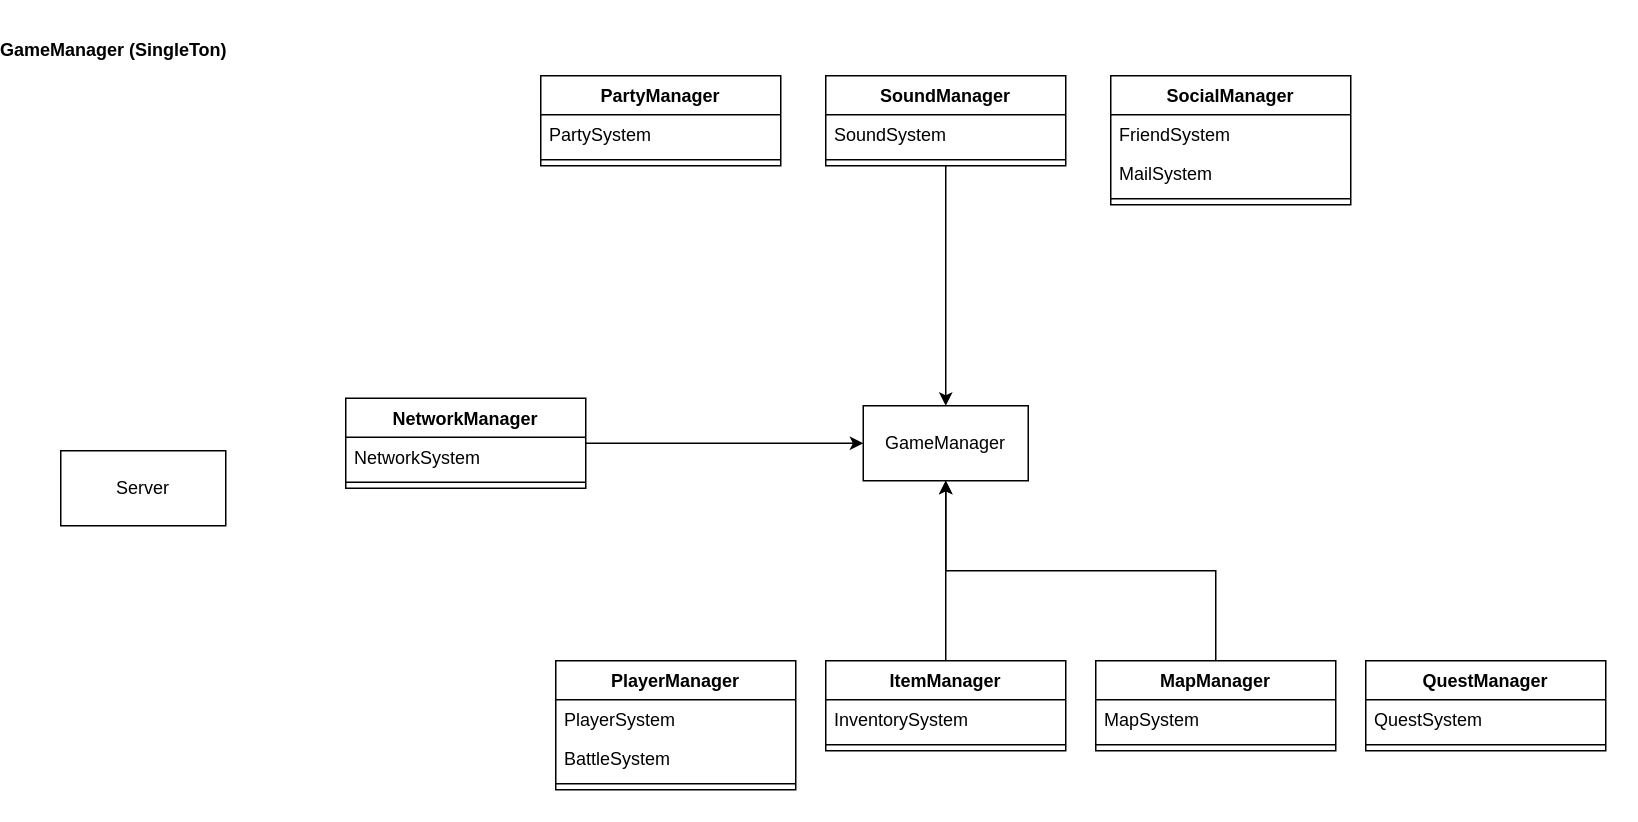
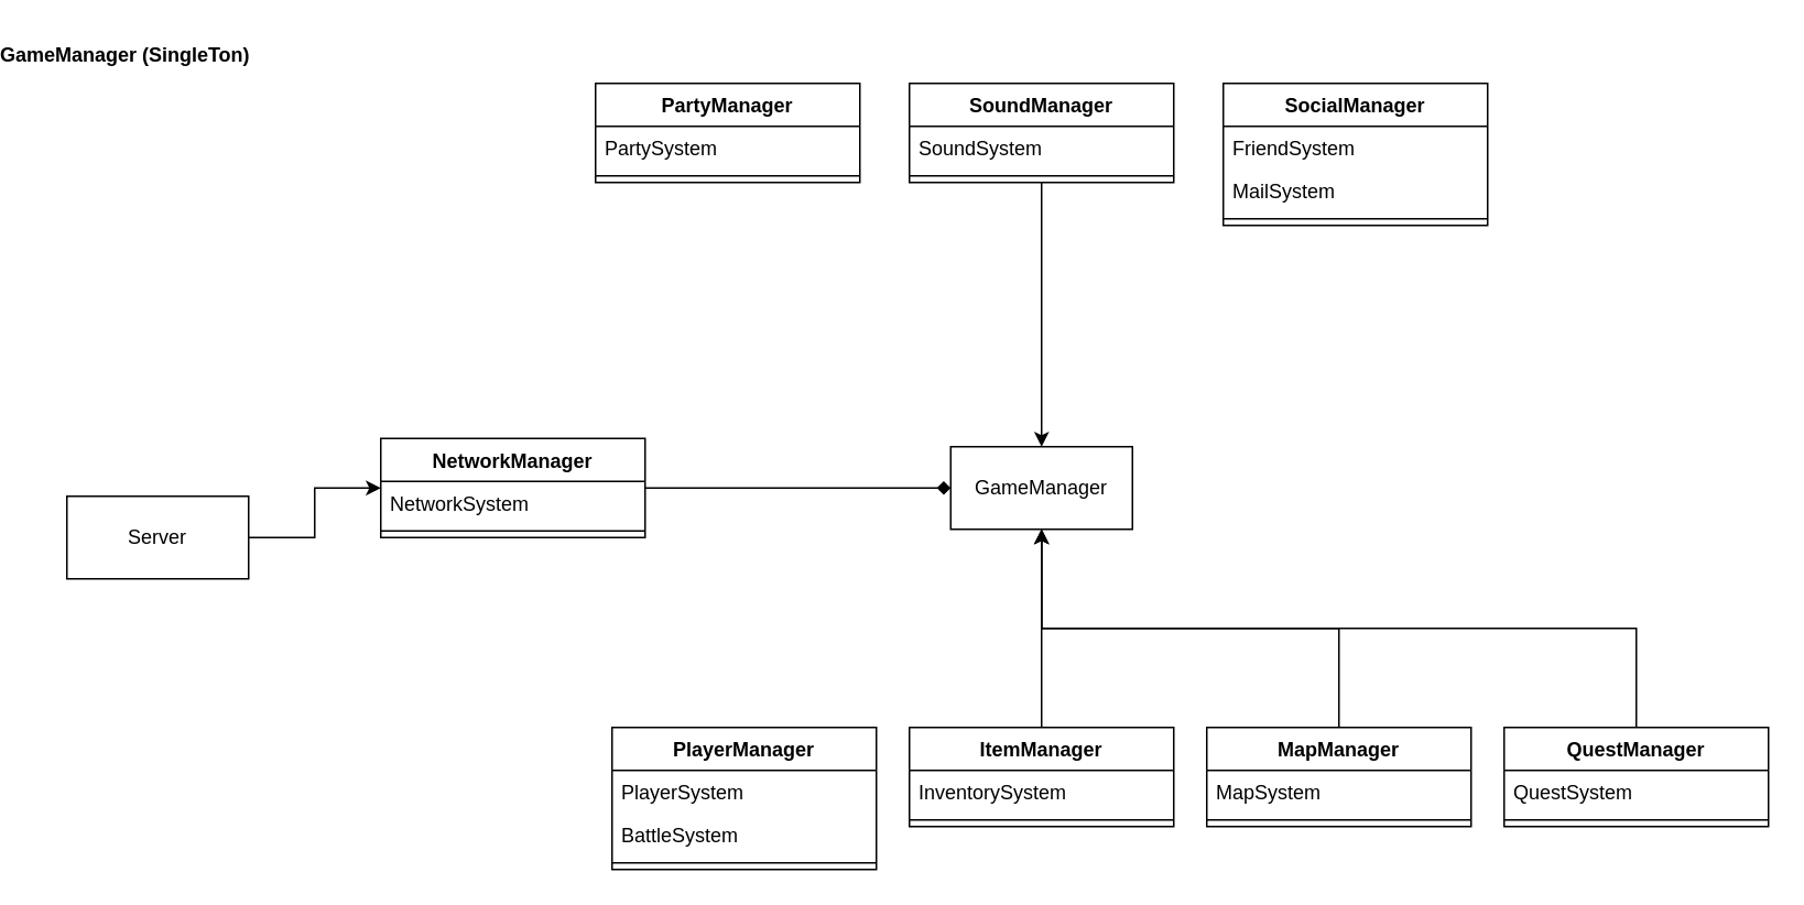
- <mxCell id="19" style="rounded=0;orthogonalLoop=1;jettySize=auto;html=1;entryX=0;entryY=0.5;entryDx=0;entryDy=0;" parent="1" source="3" target="20" edge="1"><mxGeometry relative="1" as="geometry" /></mxCell>
+ <mxCell id="19" style="rounded=0;orthogonalLoop=1;jettySize=auto;html=1;entryX=0;entryY=0.5;entryDx=0;entryDy=0;endArrow=diamond;" parent="1" source="3" target="20" edge="1"><mxGeometry relative="1" as="geometry" /></mxCell>
+ <mxCell id="35" style="edgeStyle=orthogonalEdgeStyle;rounded=0;orthogonalLoop=1;jettySize=auto;html=1;exitX=1;exitY=0.5;exitDx=0;exitDy=0;" parent="1" source="36" target="3" edge="1"><mxGeometry relative="1" as="geometry" /></mxCell>
+ <mxCell id="21" style="edgeStyle=orthogonalEdgeStyle;rounded=0;orthogonalLoop=1;jettySize=auto;html=1;exitX=0.5;exitY=0;exitDx=0;exitDy=0;entryX=0.5;entryY=1;entryDx=0;entryDy=0;" parent="1" source="22" target="20" edge="1"><mxGeometry relative="1" as="geometry" /></mxCell>
